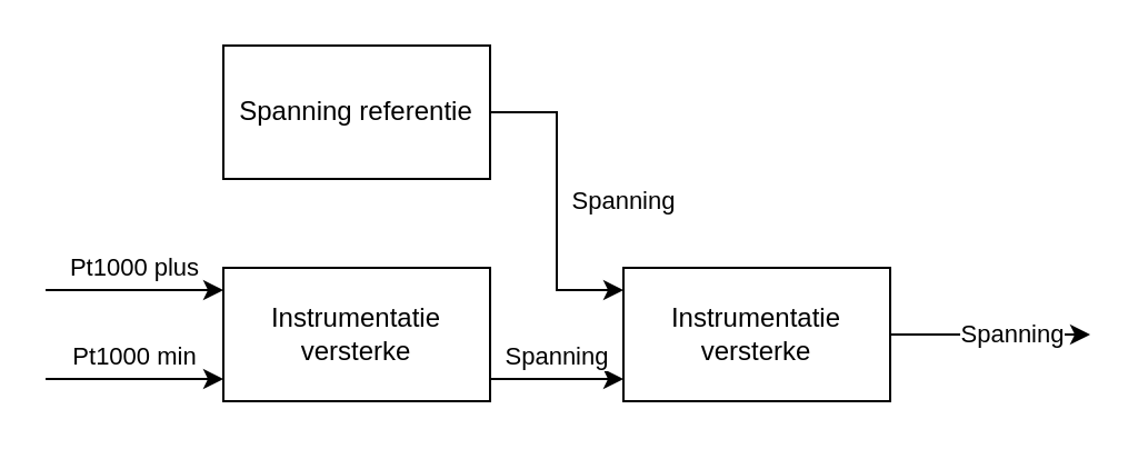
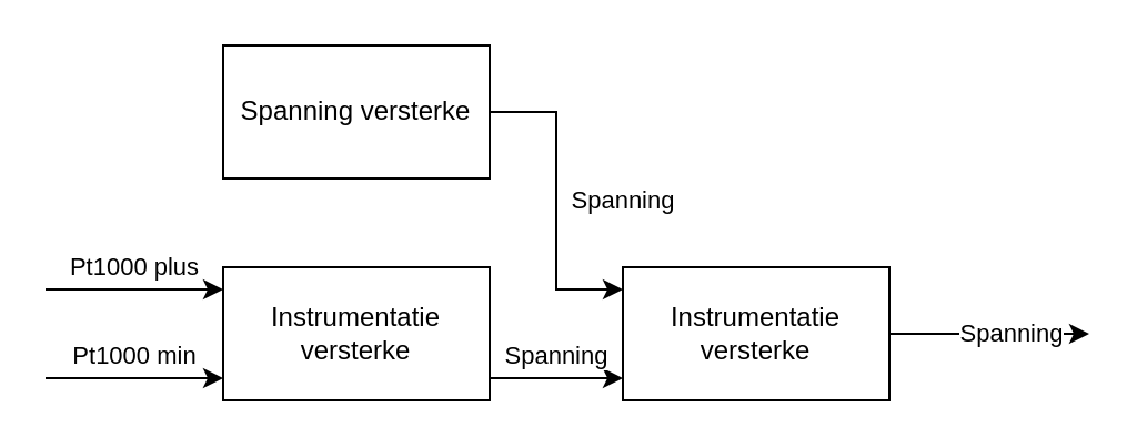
- <mxCell id="9" value="Spanning referentie" style="rounded=0;whiteSpace=wrap;html=1;" vertex="1" parent="1"><mxGeometry x="100" y="20" width="120" height="60" as="geometry" /></mxCell>
+ <mxCell id="9" value="Spanning versterke" style="rounded=0;whiteSpace=wrap;html=1;" vertex="1" parent="1"><mxGeometry x="100" y="20" width="120" height="60" as="geometry" /></mxCell>
